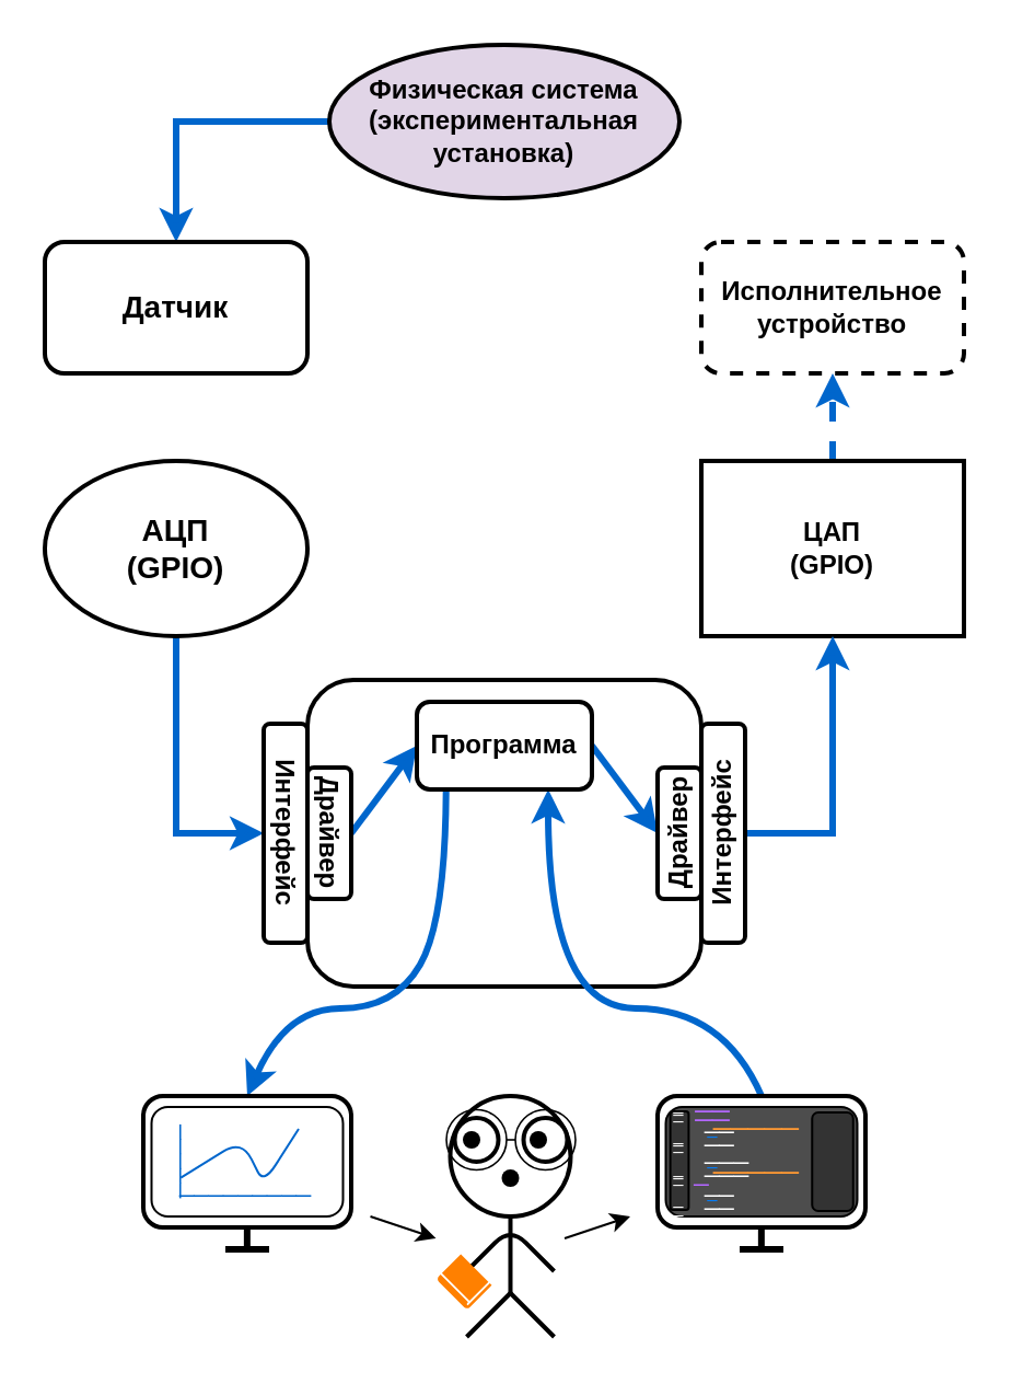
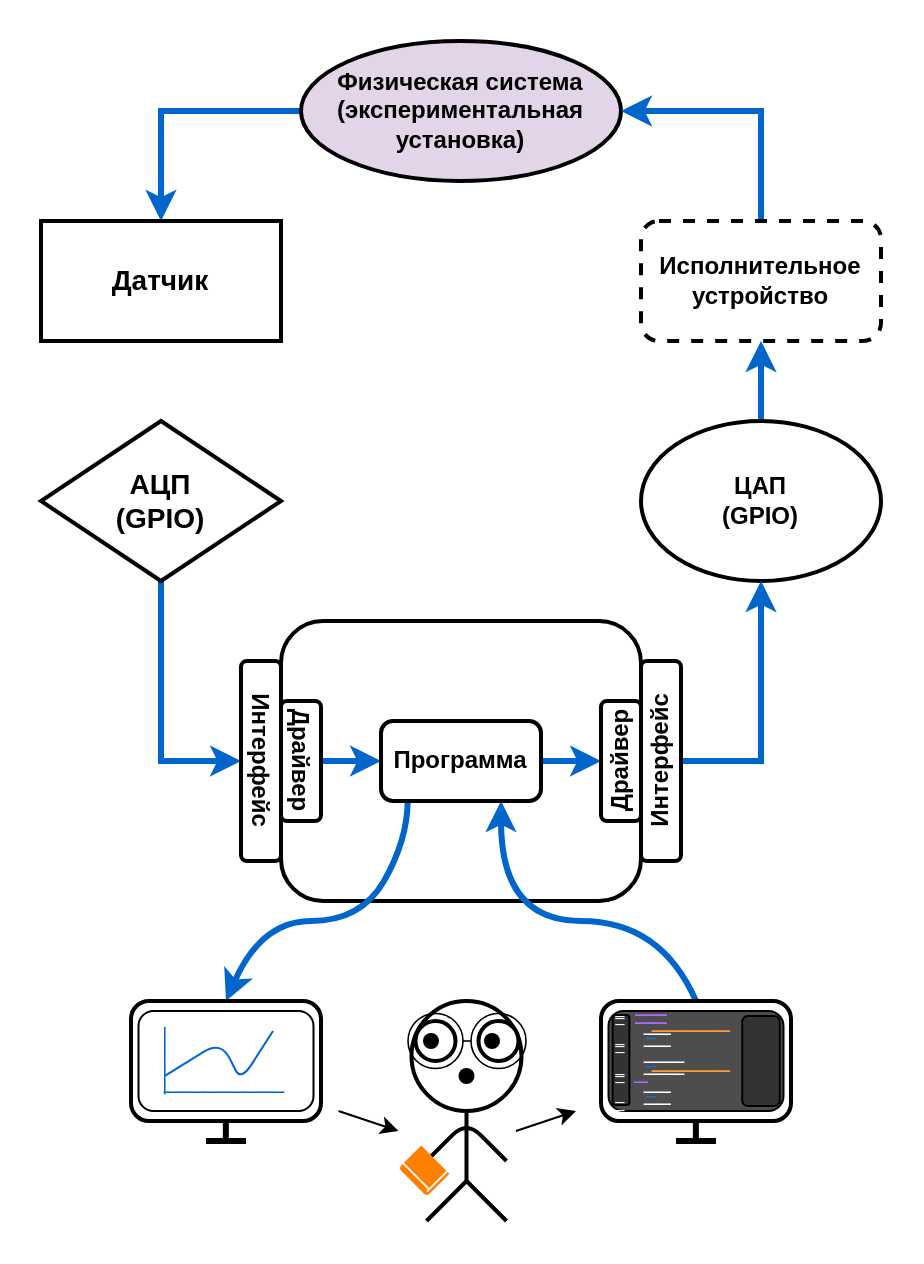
+ <mxCell id="7" style="edgeStyle=orthogonalEdgeStyle;rounded=0;orthogonalLoop=1;jettySize=auto;html=1;exitX=0.5;exitY=0;exitDx=0;exitDy=0;entryX=1;entryY=0.5;entryDx=0;entryDy=0;fillColor=#f5f5f5;strokeColor=#0066CC;strokeWidth=3;" parent="1" source="8" target="5" edge="1"><mxGeometry relative="1" as="geometry" /></mxCell>
- <mxCell id="6" value="&lt;font style=&quot;font-size: 14px&quot;&gt;Датчик&lt;/font&gt;" style="rounded=1;whiteSpace=wrap;html=1;strokeWidth=2;fontStyle=1" parent="1" vertex="1"><mxGeometry x="20" y="110" width="120" height="60" as="geometry" /></mxCell>
+ <mxCell id="6" value="&lt;font style=&quot;font-size: 14px&quot;&gt;Датчик&lt;/font&gt;" style="whiteSpace=wrap;html=1;strokeWidth=2;fontStyle=1;rounded=0;" parent="1" vertex="1"><mxGeometry x="20" y="110" width="120" height="60" as="geometry" /></mxCell>
- <mxCell id="11" style="edgeStyle=orthogonalEdgeStyle;rounded=0;orthogonalLoop=1;jettySize=auto;html=1;exitX=0.5;exitY=0;exitDx=0;exitDy=0;entryX=0.5;entryY=1;entryDx=0;entryDy=0;fillColor=#f5f5f5;strokeColor=#0066CC;strokeWidth=3;dashed=1;" parent="1" source="12" target="8" edge="1"><mxGeometry relative="1" as="geometry" /></mxCell>
+ <mxCell id="11" style="edgeStyle=orthogonalEdgeStyle;rounded=0;orthogonalLoop=1;jettySize=auto;html=1;exitX=0.5;exitY=0;exitDx=0;exitDy=0;entryX=0.5;entryY=1;entryDx=0;entryDy=0;fillColor=#f5f5f5;strokeColor=#0066CC;strokeWidth=3;" parent="1" source="12" target="8" edge="1"><mxGeometry relative="1" as="geometry" /></mxCell>
- <mxCell id="10" value="&lt;font style=&quot;font-size: 14px&quot;&gt;АЦП&lt;br&gt;(GPIO)&lt;br&gt;&lt;/font&gt;" style="ellipse;whiteSpace=wrap;html=1;fontStyle=1;strokeWidth=2;" parent="1" vertex="1"><mxGeometry x="20" y="210" width="120" height="80" as="geometry" /></mxCell>
+ <mxCell id="10" value="&lt;font style=&quot;font-size: 14px&quot;&gt;АЦП&lt;br&gt;(GPIO)&lt;br&gt;&lt;/font&gt;" style="rhombus;whiteSpace=wrap;html=1;fontStyle=1;strokeWidth=2;" parent="1" vertex="1"><mxGeometry x="20" y="210" width="120" height="80" as="geometry" /></mxCell>
- <mxCell id="12" value="ЦАП&lt;br&gt;(GPIO)" style="whiteSpace=wrap;html=1;strokeWidth=2;fontStyle=1;fillColor=#FFFFFF;rounded=0;" parent="1" vertex="1"><mxGeometry x="320" y="210" width="120" height="80" as="geometry" /></mxCell>
+ <mxCell id="12" value="ЦАП&lt;br&gt;(GPIO)" style="ellipse;whiteSpace=wrap;html=1;strokeWidth=2;fontStyle=1;fillColor=#FFFFFF;" parent="1" vertex="1"><mxGeometry x="320" y="210" width="120" height="80" as="geometry" /></mxCell>
- <mxCell id="62" value="Программа" style="rounded=1;whiteSpace=wrap;html=1;fontStyle=1;strokeWidth=2;" parent="1" vertex="1"><mxGeometry x="190" y="320" width="80" height="40" as="geometry" /></mxCell>
+ <mxCell id="62" value="Программа" style="rounded=1;whiteSpace=wrap;html=1;fontStyle=1;strokeWidth=2;" parent="1" vertex="1"><mxGeometry x="190" y="360" width="80" height="40" as="geometry" /></mxCell>
